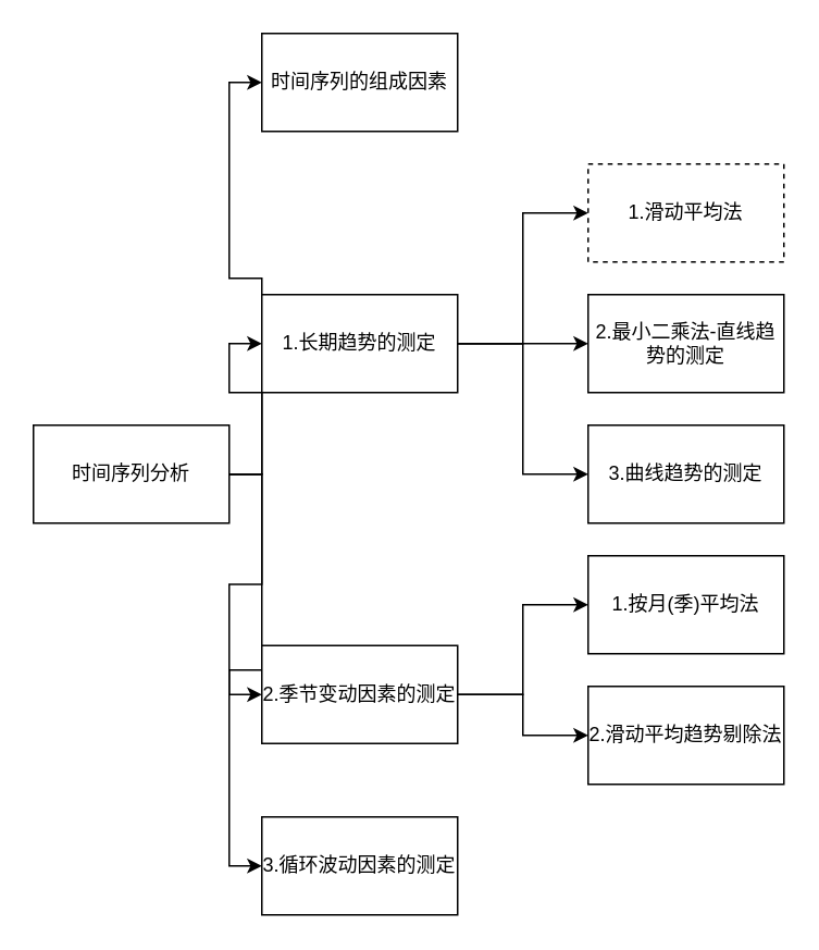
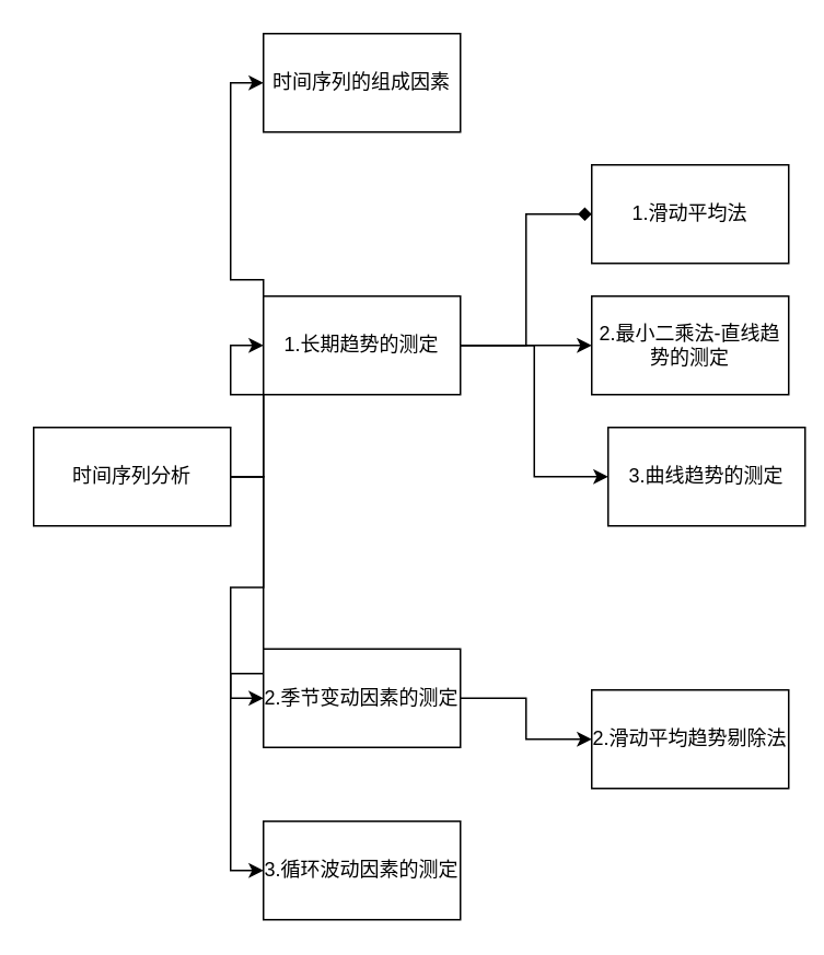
- <mxCell id="7" value="" style="edgeStyle=orthogonalEdgeStyle;rounded=0;orthogonalLoop=1;jettySize=auto;html=1;entryX=0;entryY=0.5;entryDx=0;entryDy=0;" parent="1" source="10" target="16" edge="1"><mxGeometry relative="1" as="geometry" /></mxCell>
+ <mxCell id="7" value="" style="edgeStyle=orthogonalEdgeStyle;rounded=0;orthogonalLoop=1;jettySize=auto;html=1;entryX=0;entryY=0.5;entryDx=0;entryDy=0;endArrow=diamond;" parent="1" source="10" target="16" edge="1"><mxGeometry relative="1" as="geometry" /></mxCell>
- <mxCell id="16" value="1.滑动平均法" style="rounded=0;whiteSpace=wrap;html=1;dashed=1;" parent="1" vertex="1"><mxGeometry x="360" y="100" width="120" height="60" as="geometry" /></mxCell>
+ <mxCell id="16" value="1.滑动平均法" style="rounded=0;whiteSpace=wrap;html=1;" parent="1" vertex="1"><mxGeometry x="360" y="100" width="120" height="60" as="geometry" /></mxCell>
- <mxCell id="17" value="3.曲线趋势的测定" style="rounded=0;whiteSpace=wrap;html=1;" parent="1" vertex="1"><mxGeometry x="360" y="260" width="120" height="60" as="geometry" /></mxCell>
+ <mxCell id="17" value="3.曲线趋势的测定" style="rounded=0;whiteSpace=wrap;html=1;" parent="1" vertex="1"><mxGeometry x="370" y="260" width="120" height="60" as="geometry" /></mxCell>
- <mxCell id="20" value="1.按月(季)平均法" style="rounded=0;whiteSpace=wrap;html=1;" parent="1" vertex="1"><mxGeometry x="360" y="340" width="120" height="60" as="geometry" /></mxCell>
- <mxCell id="12" style="edgeStyle=orthogonalEdgeStyle;rounded=0;orthogonalLoop=1;jettySize=auto;html=1;entryX=0;entryY=0.5;entryDx=0;entryDy=0;" parent="1" source="14" target="20" edge="1"><mxGeometry relative="1" as="geometry" /></mxCell>
